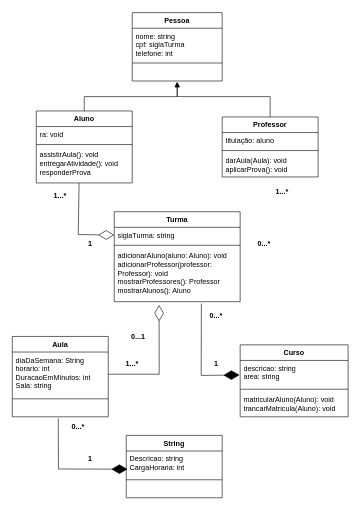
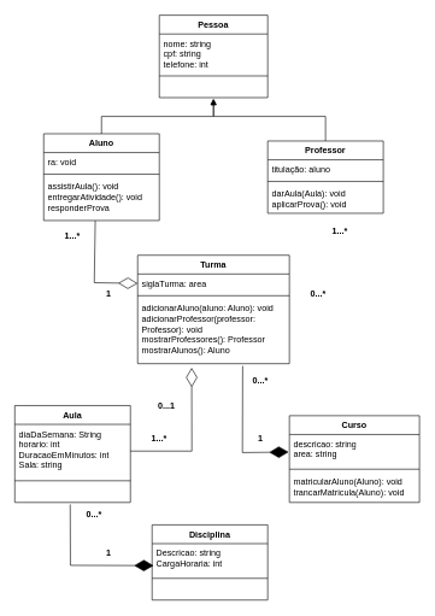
- <mxCell id="29" value="nome: string&lt;br style=&quot;border-color: var(--border-color);&quot;&gt;cpf: siglaTurma&lt;br style=&quot;border-color: var(--border-color);&quot;&gt;telefone: int" style="text;strokeColor=none;fillColor=none;align=left;verticalAlign=top;spacingLeft=4;spacingRight=4;overflow=hidden;rotatable=0;points=[[0,0.5],[1,0.5]];portConstraint=eastwest;whiteSpace=wrap;html=1;" vertex="1" parent="28"><mxGeometry y="26" width="150" height="54" as="geometry" /></mxCell>
+ <mxCell id="29" value="nome: string&lt;br style=&quot;border-color: var(--border-color);&quot;&gt;cpf: string&lt;br style=&quot;border-color: var(--border-color);&quot;&gt;telefone: int" style="text;strokeColor=none;fillColor=none;align=left;verticalAlign=top;spacingLeft=4;spacingRight=4;overflow=hidden;rotatable=0;points=[[0,0.5],[1,0.5]];portConstraint=eastwest;whiteSpace=wrap;html=1;" vertex="1" parent="28"><mxGeometry y="26" width="150" height="54" as="geometry" /></mxCell>
- <mxCell id="23" value="siglaTurma: string" style="text;strokeColor=none;fillColor=none;align=left;verticalAlign=top;spacingLeft=4;spacingRight=4;overflow=hidden;rotatable=0;points=[[0,0.5],[1,0.5]];portConstraint=eastwest;whiteSpace=wrap;html=1;" vertex="1" parent="22"><mxGeometry y="26" width="210" height="26" as="geometry" /></mxCell>
+ <mxCell id="23" value="siglaTurma: area" style="text;strokeColor=none;fillColor=none;align=left;verticalAlign=top;spacingLeft=4;spacingRight=4;overflow=hidden;rotatable=0;points=[[0,0.5],[1,0.5]];portConstraint=eastwest;whiteSpace=wrap;html=1;" vertex="1" parent="22"><mxGeometry y="26" width="210" height="26" as="geometry" /></mxCell>
- <mxCell id="6" value="String" style="swimlane;fontStyle=1;align=center;verticalAlign=top;childLayout=stackLayout;horizontal=1;startSize=26;horizontalStack=0;resizeParent=1;resizeParentMax=0;resizeLast=0;collapsible=1;marginBottom=0;whiteSpace=wrap;html=1;" vertex="1" parent="1"><mxGeometry x="210" y="725" width="160" height="104" as="geometry" /></mxCell>
+ <mxCell id="6" value="Disciplina" style="swimlane;fontStyle=1;align=center;verticalAlign=top;childLayout=stackLayout;horizontal=1;startSize=26;horizontalStack=0;resizeParent=1;resizeParentMax=0;resizeLast=0;collapsible=1;marginBottom=0;whiteSpace=wrap;html=1;" vertex="1" parent="1"><mxGeometry x="210" y="725" width="160" height="104" as="geometry" /></mxCell>
